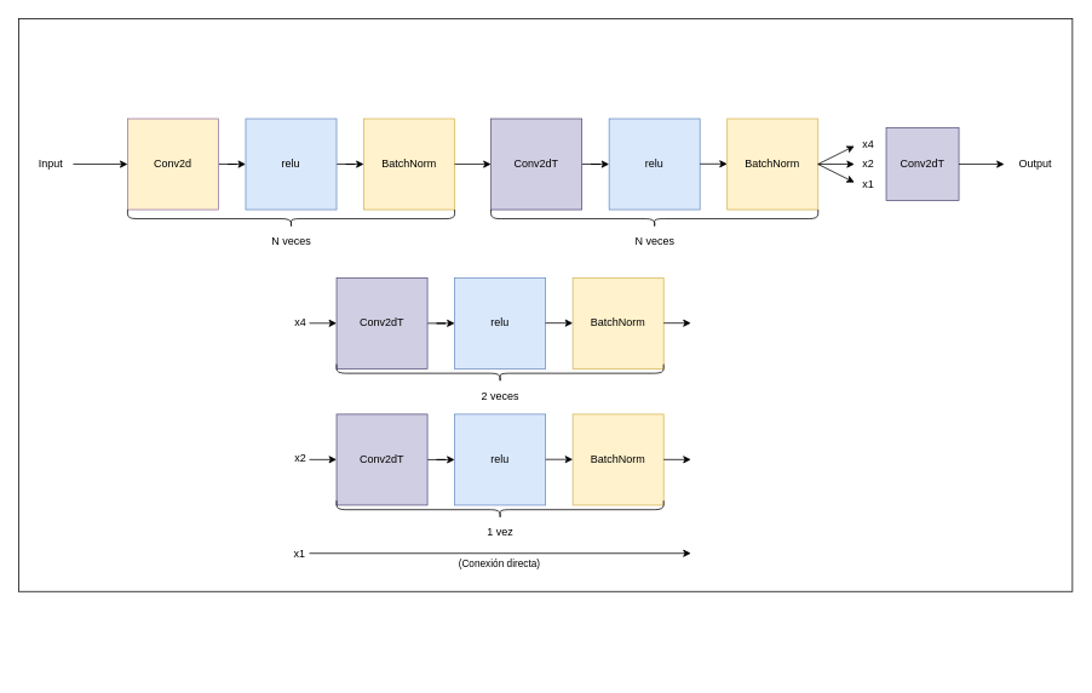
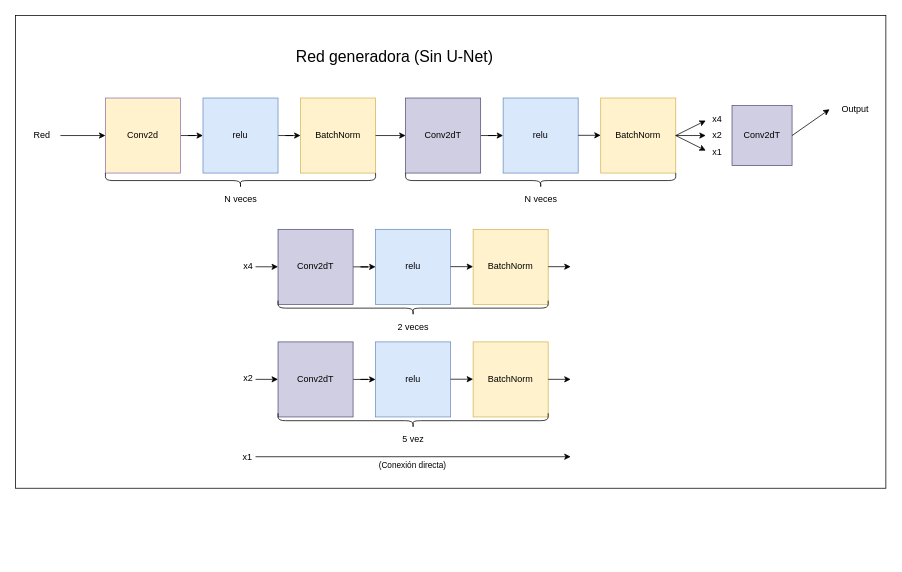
+ <mxCell id="53" value="&lt;font style=&quot;font-size: 21px;&quot;&gt;Red generadora (Sin U-Net)&lt;/font&gt;" style="text;html=1;align=center;verticalAlign=middle;resizable=0;points=[];autosize=1;strokeColor=none;fillColor=none;" vertex="1" parent="1"><mxGeometry x="380" y="55" width="290" height="40" as="geometry" /></mxCell>
- <mxCell id="9" value="Input" style="text;html=1;align=center;verticalAlign=middle;resizable=0;points=[];autosize=1;strokeColor=none;fillColor=none;" vertex="1" parent="1"><mxGeometry x="30" y="165" width="50" height="30" as="geometry" /></mxCell>
+ <mxCell id="9" value="Red" style="text;html=1;align=center;verticalAlign=middle;resizable=0;points=[];autosize=1;strokeColor=none;fillColor=none;" vertex="1" parent="1"><mxGeometry x="30" y="165" width="50" height="30" as="geometry" /></mxCell>
- <mxCell id="48" value="Output" style="text;html=1;align=center;verticalAlign=middle;resizable=0;points=[];autosize=1;strokeColor=none;fillColor=none;" vertex="1" parent="1"><mxGeometry x="1109" y="165" width="60" height="30" as="geometry" /></mxCell>
+ <mxCell id="48" value="Output" style="text;html=1;align=center;verticalAlign=middle;resizable=0;points=[];autosize=1;strokeColor=none;fillColor=none;" vertex="1" parent="1"><mxGeometry x="1109" y="130" width="60" height="30" as="geometry" /></mxCell>
- <mxCell id="43" value="1 vez" style="text;html=1;align=center;verticalAlign=middle;resizable=0;points=[];autosize=1;strokeColor=none;fillColor=none;" vertex="1" parent="1"><mxGeometry x="525" y="570" width="50" height="30" as="geometry" /></mxCell>
+ <mxCell id="43" value="5 vez" style="text;html=1;align=center;verticalAlign=middle;resizable=0;points=[];autosize=1;strokeColor=none;fillColor=none;" vertex="1" parent="1"><mxGeometry x="525" y="570" width="50" height="30" as="geometry" /></mxCell>
